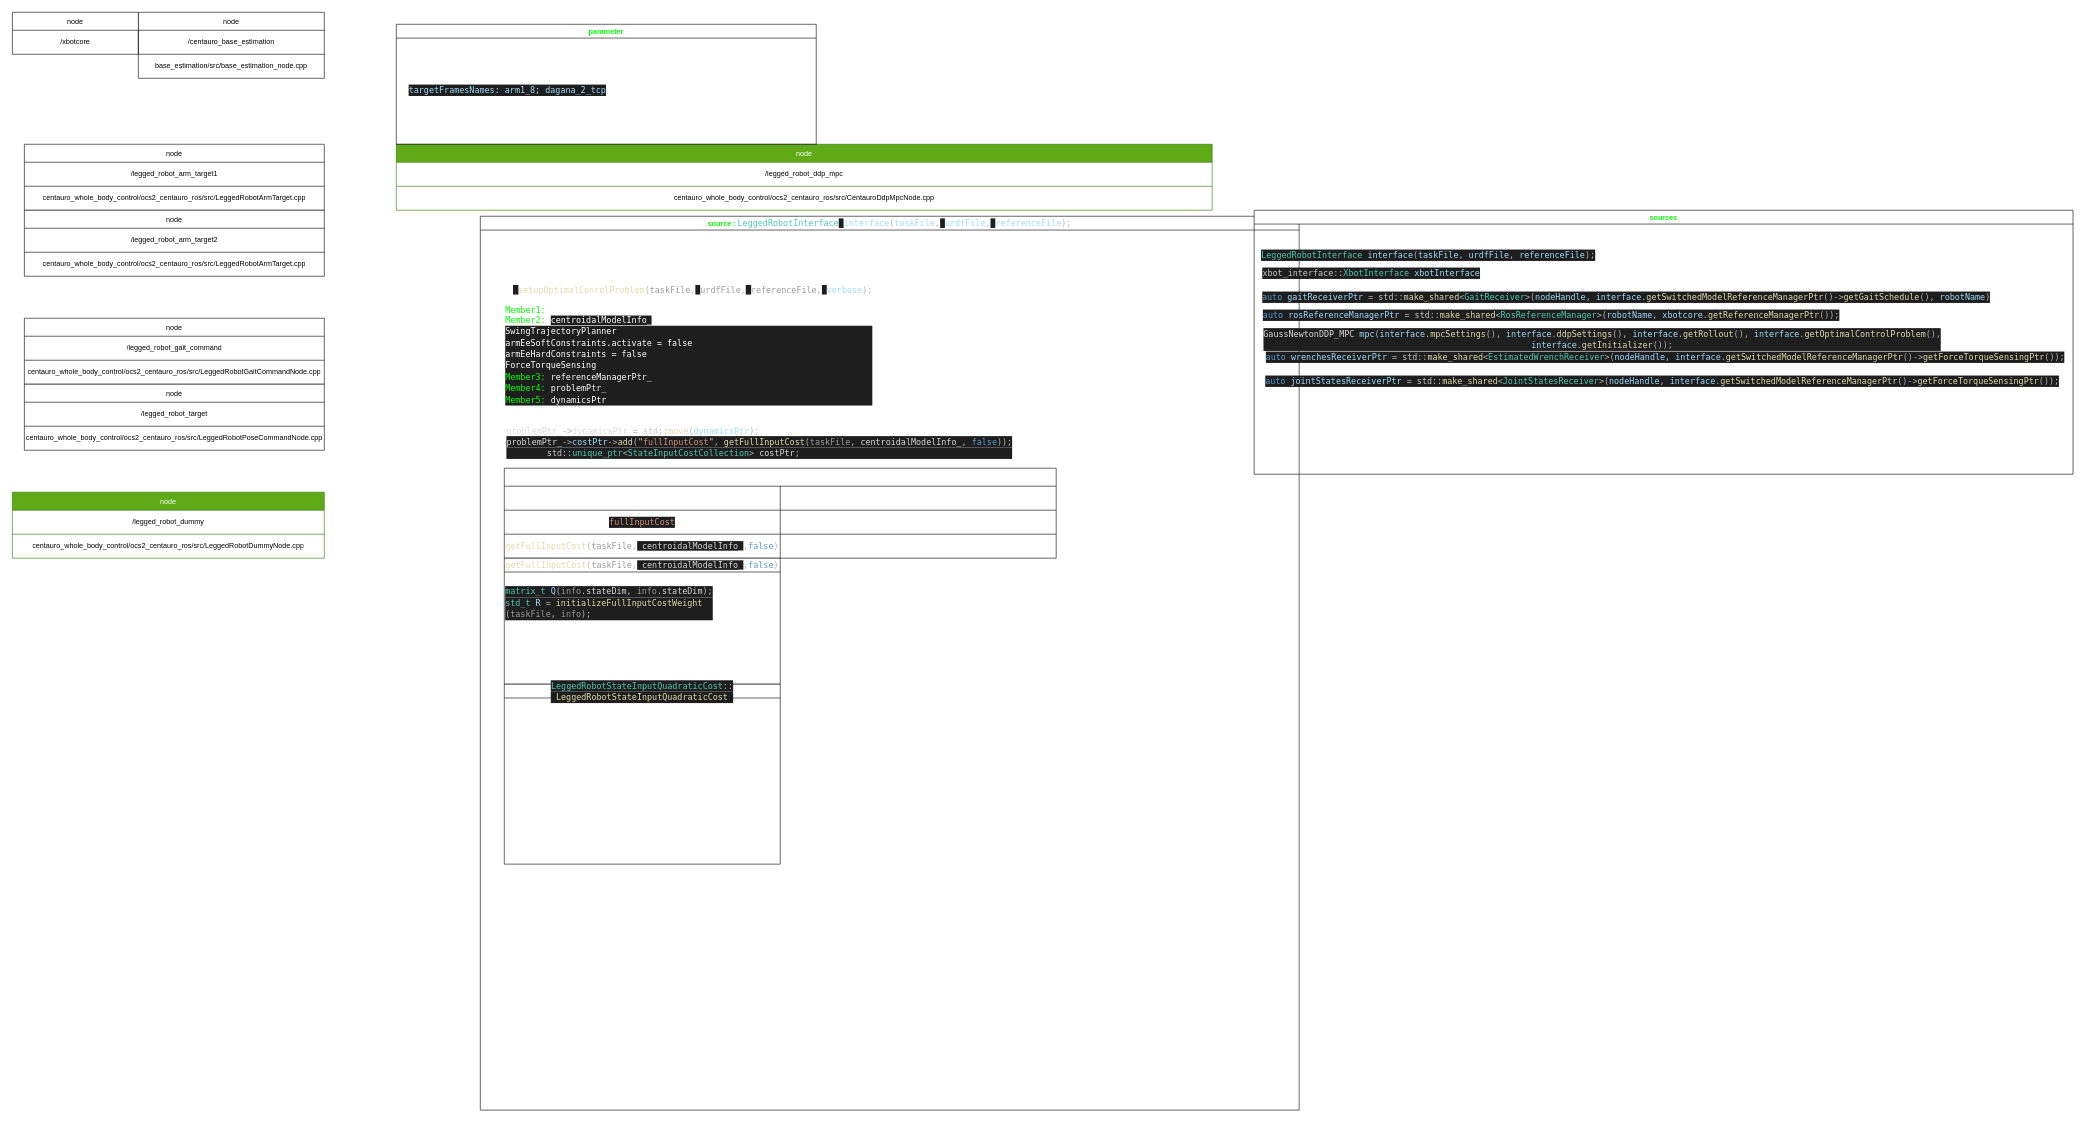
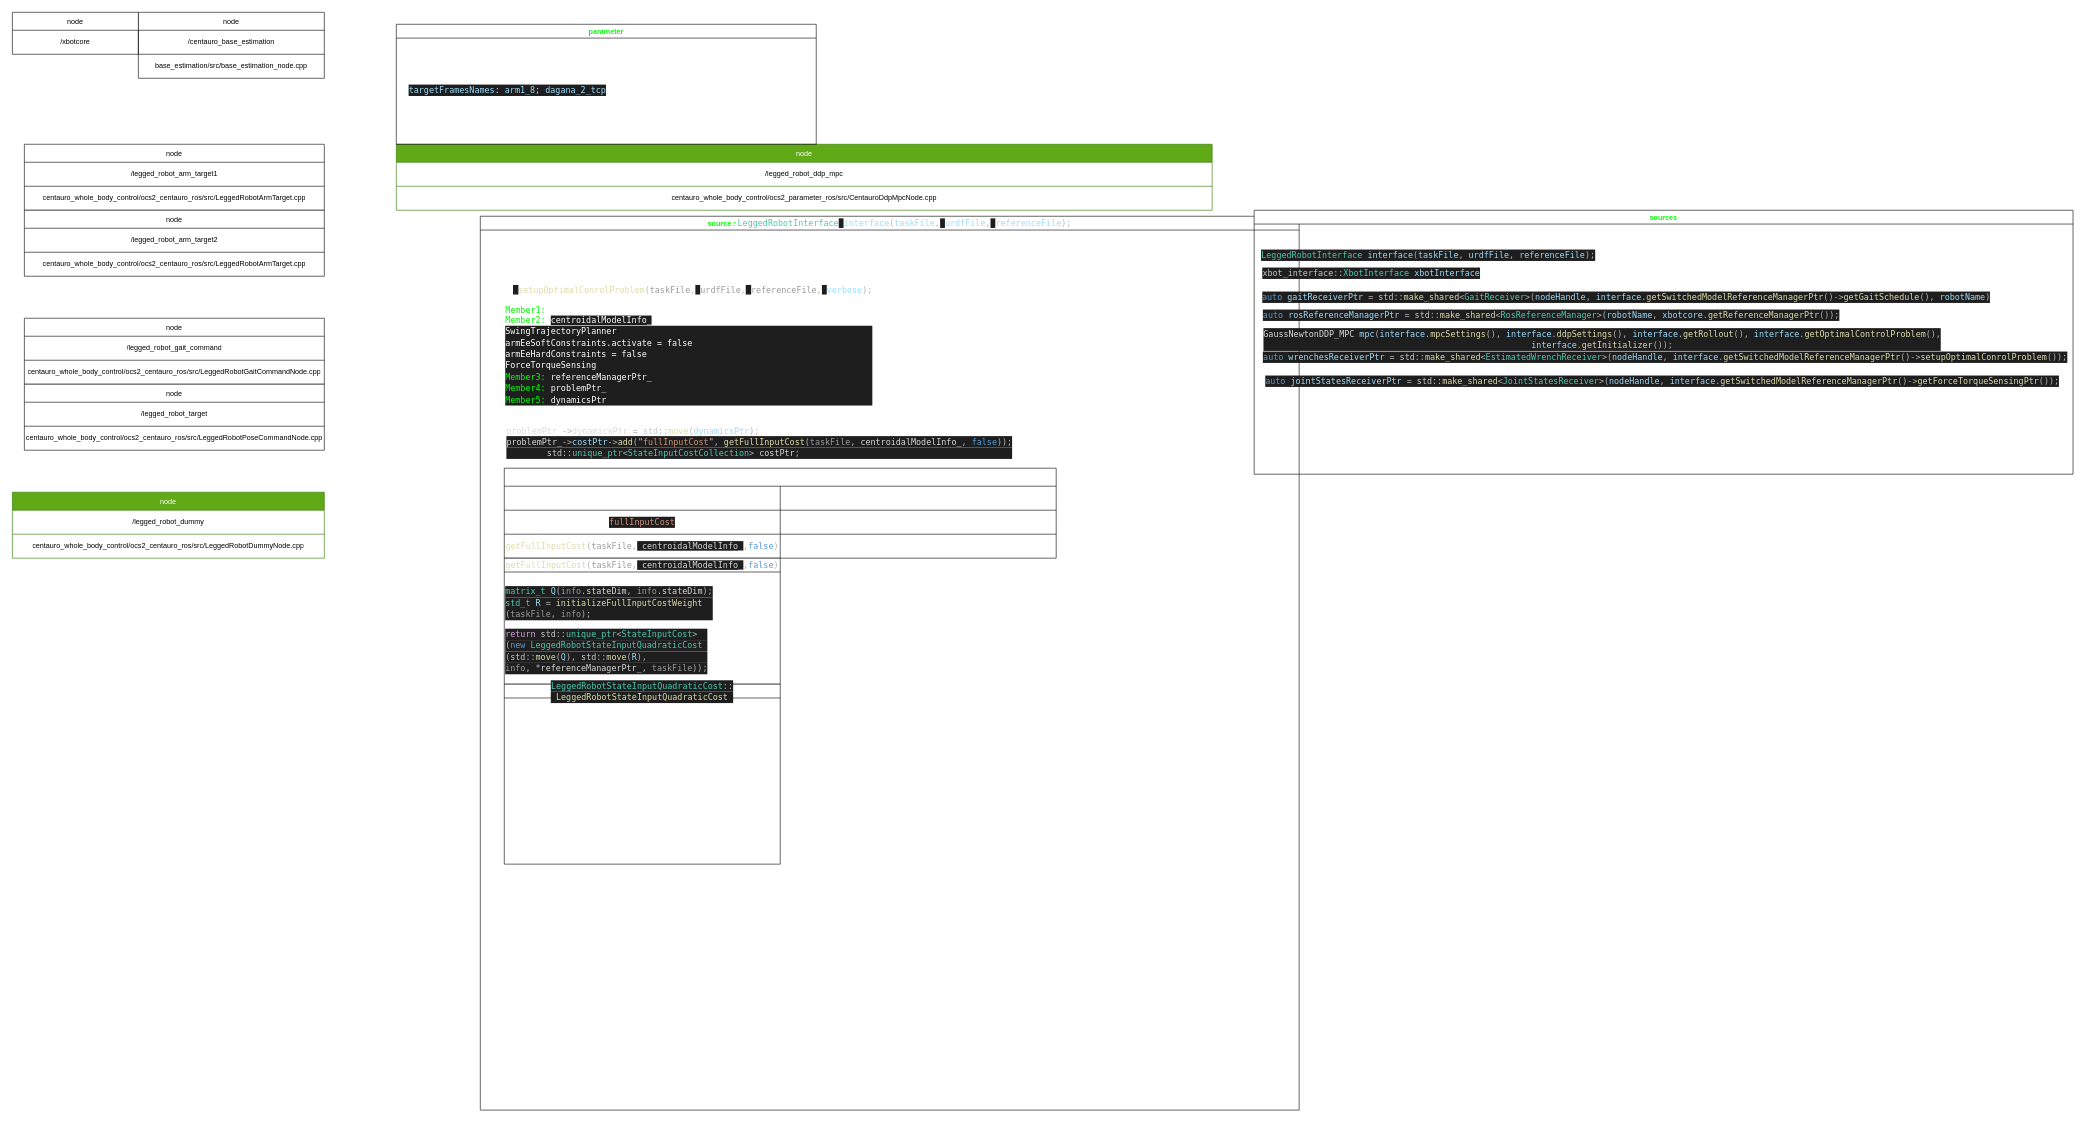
- <mxCell id="21" value="centauro_whole_body_control/ocs2_centauro_ros/src/CentauroDdpMpcNode.cpp" style="shape=partialRectangle;html=1;whiteSpace=wrap;connectable=0;overflow=hidden;fillColor=none;top=0;left=0;bottom=0;right=0;pointerEvents=1;" vertex="1" parent="20"><mxGeometry width="1360" height="40" as="geometry"><mxRectangle width="1360" height="40" as="alternateBounds" /></mxGeometry></mxCell>
+ <mxCell id="21" value="centauro_whole_body_control/ocs2_parameter_ros/src/CentauroDdpMpcNode.cpp" style="shape=partialRectangle;html=1;whiteSpace=wrap;connectable=0;overflow=hidden;fillColor=none;top=0;left=0;bottom=0;right=0;pointerEvents=1;" vertex="1" parent="20"><mxGeometry width="1360" height="40" as="geometry"><mxRectangle width="1360" height="40" as="alternateBounds" /></mxGeometry></mxCell>
- <mxCell id="69" value="&lt;div style=&quot;background-color: rgb(30, 30, 30); line-height: 19px; font-size: 14px; font-family: &amp;quot;Droid Sans Mono&amp;quot;, &amp;quot;monospace&amp;quot;, monospace; color: rgb(218, 218, 218);&quot;&gt;&lt;div&gt;      &lt;span style=&quot;color: #569cd6;&quot;&gt;auto&lt;/span&gt; &lt;span style=&quot;color: #9cdcfe;&quot;&gt;wrenchesReceiverPtr&lt;/span&gt; &lt;span style=&quot;color: #b4b4b4;&quot;&gt;=&amp;nbsp;&lt;/span&gt;&lt;span style=&quot;color: rgb(200, 200, 200);&quot;&gt;std&lt;/span&gt;&lt;span style=&quot;color: rgb(180, 180, 180);&quot;&gt;::&lt;/span&gt;&lt;span style=&quot;color: rgb(220, 220, 170);&quot;&gt;make_shared&lt;/span&gt;&lt;span style=&quot;color: rgb(180, 180, 180);&quot;&gt;&amp;lt;&lt;/span&gt;&lt;span style=&quot;color: rgb(78, 201, 176);&quot;&gt;EstimatedWrenchReceiver&lt;/span&gt;&lt;span style=&quot;color: rgb(180, 180, 180);&quot;&gt;&amp;gt;(&lt;/span&gt;&lt;span style=&quot;color: rgb(156, 220, 254);&quot;&gt;nodeHandle&lt;/span&gt;&lt;span style=&quot;color: rgb(180, 180, 180);&quot;&gt;,&lt;/span&gt; &lt;span style=&quot;color: rgb(156, 220, 254);&quot;&gt;interface&lt;/span&gt;&lt;span style=&quot;color: rgb(180, 180, 180);&quot;&gt;.&lt;/span&gt;&lt;span style=&quot;color: rgb(220, 220, 170);&quot;&gt;getSwitchedModelReferenceManagerPtr&lt;/span&gt;&lt;span style=&quot;color: rgb(180, 180, 180);&quot;&gt;()-&amp;gt;&lt;/span&gt;&lt;span style=&quot;color: rgb(220, 220, 170);&quot;&gt;getForceTorqueSensingPtr&lt;/span&gt;&lt;span style=&quot;color: rgb(180, 180, 180);&quot;&gt;());&lt;/span&gt;&lt;/div&gt;&lt;/div&gt;" style="text;html=1;align=center;verticalAlign=middle;resizable=0;points=[];autosize=1;strokeColor=none;fillColor=none;fontColor=#00FF00;" vertex="1" parent="63"><mxGeometry x="5" y="230" width="1360" height="30" as="geometry" /></mxCell>
+ <mxCell id="69" value="&lt;div style=&quot;background-color: rgb(30, 30, 30); line-height: 19px; font-size: 14px; font-family: &amp;quot;Droid Sans Mono&amp;quot;, &amp;quot;monospace&amp;quot;, monospace; color: rgb(218, 218, 218);&quot;&gt;&lt;div&gt;      &lt;span style=&quot;color: #569cd6;&quot;&gt;auto&lt;/span&gt; &lt;span style=&quot;color: #9cdcfe;&quot;&gt;wrenchesReceiverPtr&lt;/span&gt; &lt;span style=&quot;color: #b4b4b4;&quot;&gt;=&amp;nbsp;&lt;/span&gt;&lt;span style=&quot;color: rgb(200, 200, 200);&quot;&gt;std&lt;/span&gt;&lt;span style=&quot;color: rgb(180, 180, 180);&quot;&gt;::&lt;/span&gt;&lt;span style=&quot;color: rgb(220, 220, 170);&quot;&gt;make_shared&lt;/span&gt;&lt;span style=&quot;color: rgb(180, 180, 180);&quot;&gt;&amp;lt;&lt;/span&gt;&lt;span style=&quot;color: rgb(78, 201, 176);&quot;&gt;EstimatedWrenchReceiver&lt;/span&gt;&lt;span style=&quot;color: rgb(180, 180, 180);&quot;&gt;&amp;gt;(&lt;/span&gt;&lt;span style=&quot;color: rgb(156, 220, 254);&quot;&gt;nodeHandle&lt;/span&gt;&lt;span style=&quot;color: rgb(180, 180, 180);&quot;&gt;,&lt;/span&gt; &lt;span style=&quot;color: rgb(156, 220, 254);&quot;&gt;interface&lt;/span&gt;&lt;span style=&quot;color: rgb(180, 180, 180);&quot;&gt;.&lt;/span&gt;&lt;span style=&quot;color: rgb(220, 220, 170);&quot;&gt;getSwitchedModelReferenceManagerPtr&lt;/span&gt;&lt;span style=&quot;color: rgb(180, 180, 180);&quot;&gt;()-&amp;gt;&lt;/span&gt;&lt;span style=&quot;color: rgb(220, 220, 170);&quot;&gt;setupOptimalConrolProblem&lt;/span&gt;&lt;span style=&quot;color: rgb(180, 180, 180);&quot;&gt;());&lt;/span&gt;&lt;/div&gt;&lt;/div&gt;" style="text;html=1;align=center;verticalAlign=middle;resizable=0;points=[];autosize=1;strokeColor=none;fillColor=none;fontColor=#00FF00;" vertex="1" parent="63"><mxGeometry x="5" y="230" width="1360" height="30" as="geometry" /></mxCell>
+ <mxCell id="57" value="&lt;div style=&quot;color: rgb(218, 218, 218); background-color: rgb(30, 30, 30); font-family: &amp;quot;Droid Sans Mono&amp;quot;, &amp;quot;monospace&amp;quot;, monospace; font-size: 14px; line-height: 19px;&quot;&gt;  &lt;span style=&quot;color: #d8a0df;&quot;&gt;return&lt;/span&gt; &lt;span style=&quot;color: #c8c8c8;&quot;&gt;std&lt;/span&gt;&lt;span style=&quot;color: #b4b4b4;&quot;&gt;::&lt;/span&gt;&lt;span style=&quot;color: #4ec9b0;&quot;&gt;unique_ptr&lt;/span&gt;&lt;span style=&quot;color: #b4b4b4;&quot;&gt;&amp;lt;&lt;/span&gt;&lt;span style=&quot;color: #4ec9b0;&quot;&gt;StateInputCost&lt;/span&gt;&lt;span style=&quot;color: #b4b4b4;&quot;&gt;&amp;gt;&lt;/span&gt;&lt;/div&gt;&lt;div style=&quot;color: rgb(218, 218, 218); background-color: rgb(30, 30, 30); font-family: &amp;quot;Droid Sans Mono&amp;quot;, &amp;quot;monospace&amp;quot;, monospace; font-size: 14px; line-height: 19px;&quot;&gt;&lt;span style=&quot;color: #b4b4b4;&quot;&gt;(&lt;/span&gt;&lt;span style=&quot;color: #569cd6;&quot;&gt;new&lt;/span&gt; &lt;span style=&quot;color: #4ec9b0;&quot;&gt;LeggedRobotStateInputQuadraticCost&lt;/span&gt;&lt;/div&gt;&lt;div style=&quot;color: rgb(218, 218, 218); background-color: rgb(30, 30, 30); font-family: &amp;quot;Droid Sans Mono&amp;quot;, &amp;quot;monospace&amp;quot;, monospace; font-size: 14px; line-height: 19px;&quot;&gt;&lt;span style=&quot;color: #b4b4b4;&quot;&gt;(&lt;/span&gt;&lt;span style=&quot;color: #c8c8c8;&quot;&gt;std&lt;/span&gt;&lt;span style=&quot;color: #b4b4b4;&quot;&gt;::&lt;/span&gt;&lt;span style=&quot;color: #dcdcaa;&quot;&gt;move&lt;/span&gt;&lt;span style=&quot;color: #b4b4b4;&quot;&gt;(&lt;/span&gt;&lt;span style=&quot;color: #9cdcfe;&quot;&gt;Q&lt;/span&gt;&lt;span style=&quot;color: #b4b4b4;&quot;&gt;),&lt;/span&gt; &lt;span style=&quot;color: #c8c8c8;&quot;&gt;std&lt;/span&gt;&lt;span style=&quot;color: #b4b4b4;&quot;&gt;::&lt;/span&gt;&lt;span style=&quot;color: #dcdcaa;&quot;&gt;move&lt;/span&gt;&lt;span style=&quot;color: #b4b4b4;&quot;&gt;(&lt;/span&gt;&lt;span style=&quot;color: #9cdcfe;&quot;&gt;R&lt;/span&gt;&lt;span style=&quot;color: #b4b4b4;&quot;&gt;),&lt;/span&gt;&amp;nbsp;&lt;/div&gt;&lt;div style=&quot;color: rgb(218, 218, 218); background-color: rgb(30, 30, 30); font-family: &amp;quot;Droid Sans Mono&amp;quot;, &amp;quot;monospace&amp;quot;, monospace; font-size: 14px; line-height: 19px;&quot;&gt;&lt;span style=&quot;color: #9a9a9a;&quot;&gt;info&lt;/span&gt;&lt;span style=&quot;color: #b4b4b4;&quot;&gt;,&lt;/span&gt; &lt;span style=&quot;color: #b4b4b4;&quot;&gt;*&lt;/span&gt;referenceManagerPtr_&lt;span style=&quot;color: #b4b4b4;&quot;&gt;,&lt;/span&gt; &lt;span style=&quot;color: #9a9a9a;&quot;&gt;taskFile&lt;/span&gt;&lt;span style=&quot;color: #b4b4b4;&quot;&gt;));&lt;/span&gt;&lt;/div&gt;" style="text;html=1;align=left;verticalAlign=middle;resizable=0;points=[];autosize=1;strokeColor=none;fillColor=none;fontColor=#FFFFFF;" vertex="1" parent="55"><mxGeometry y="110" width="360" height="90" as="geometry" /></mxCell>
